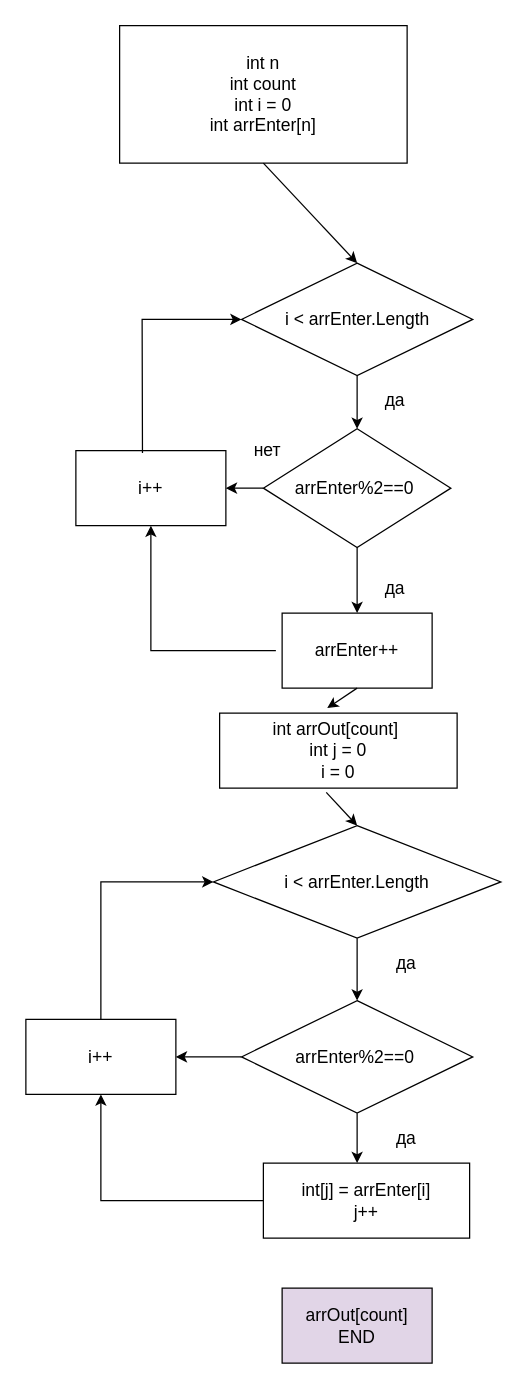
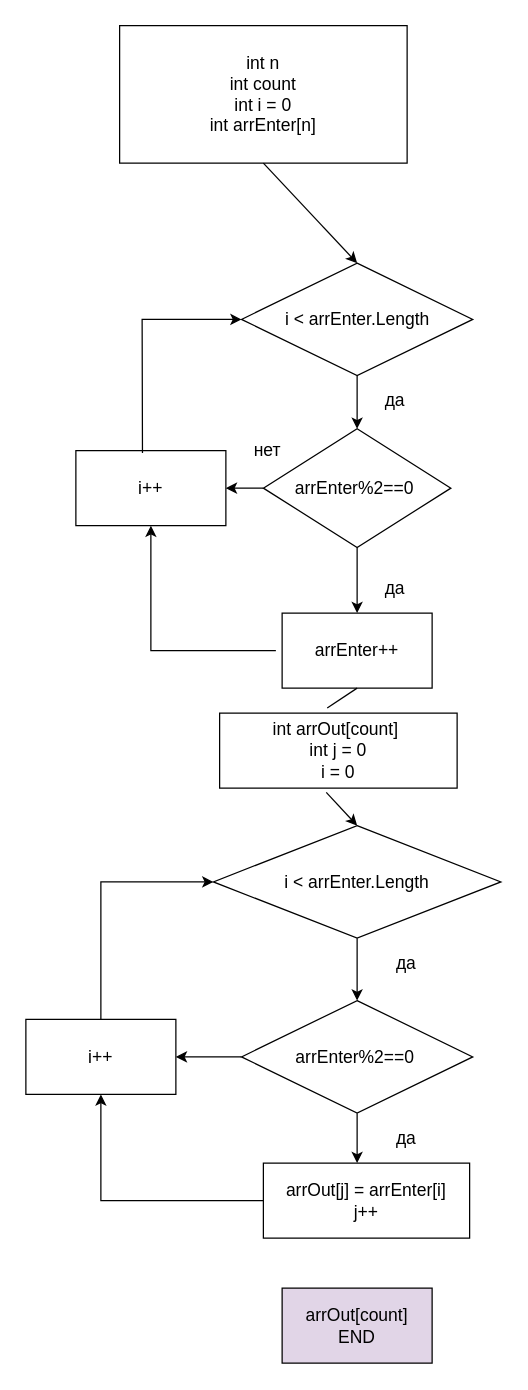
- <mxCell id="19" value="" style="endArrow=classic;html=1;rounded=0;fontFamily=Helvetica;fontSize=14;entryX=0.453;entryY=-0.067;entryDx=0;entryDy=0;entryPerimeter=0;exitX=0.5;exitY=1;exitDx=0;exitDy=0;" edge="1" parent="1" source="12" target="9"><mxGeometry width="50" height="50" relative="1" as="geometry"><mxPoint x="240" y="490" as="sourcePoint" /><mxPoint x="290" y="440" as="targetPoint" /></mxGeometry></mxCell>
+ <mxCell id="19" value="" style="endArrow=none;html=1;rounded=0;fontFamily=Helvetica;fontSize=14;entryX=0.453;entryY=-0.067;entryDx=0;entryDy=0;entryPerimeter=0;exitX=0.5;exitY=1;exitDx=0;exitDy=0;" edge="1" parent="1" source="12" target="9"><mxGeometry width="50" height="50" relative="1" as="geometry"><mxPoint x="240" y="490" as="sourcePoint" /><mxPoint x="290" y="440" as="targetPoint" /></mxGeometry></mxCell>
- <mxCell id="6" value="int[j] = arrEnter[i]&lt;br&gt;j++" style="rounded=0;whiteSpace=wrap;html=1;fontFamily=Helvetica;fontSize=14;" vertex="1" parent="1"><mxGeometry x="210" y="930" width="165" height="60" as="geometry" /></mxCell>
+ <mxCell id="6" value="arrOut[j] = arrEnter[i]&lt;br&gt;j++" style="rounded=0;whiteSpace=wrap;html=1;fontFamily=Helvetica;fontSize=14;" vertex="1" parent="1"><mxGeometry x="210" y="930" width="165" height="60" as="geometry" /></mxCell>
